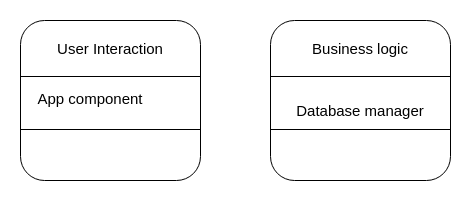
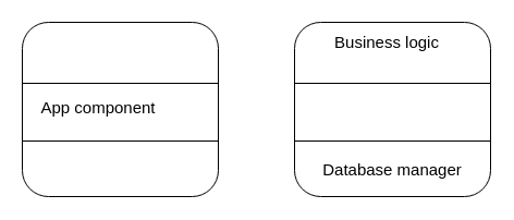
- <mxCell id="5" value="User Interaction" style="text;html=1;strokeColor=none;fillColor=none;align=center;verticalAlign=middle;whiteSpace=wrap;rounded=0;fontSize=15;" vertex="1" parent="1"><mxGeometry x="45" y="33" width="130" height="30" as="geometry" /></mxCell>
- <mxCell id="10" value="Business logic" style="text;html=1;strokeColor=none;fillColor=none;align=center;verticalAlign=middle;whiteSpace=wrap;rounded=0;fontSize=15;" vertex="1" parent="1"><mxGeometry x="295" y="33" width="130" height="30" as="geometry" /></mxCell>
+ <mxCell id="10" value="Business logic" style="text;html=1;strokeColor=none;fillColor=none;align=center;verticalAlign=middle;whiteSpace=wrap;rounded=0;fontSize=15;" vertex="1" parent="1"><mxGeometry x="290" y="23" width="130" height="30" as="geometry" /></mxCell>
- <mxCell id="11" value="Database manager" style="text;html=1;strokeColor=none;fillColor=none;align=center;verticalAlign=middle;whiteSpace=wrap;rounded=0;fontSize=15;" vertex="1" parent="1"><mxGeometry x="295" y="95" width="130" height="30" as="geometry" /></mxCell>
+ <mxCell id="11" value="Database manager" style="text;html=1;strokeColor=none;fillColor=none;align=center;verticalAlign=middle;whiteSpace=wrap;rounded=0;fontSize=15;" vertex="1" parent="1"><mxGeometry x="295" y="140" width="130" height="30" as="geometry" /></mxCell>
